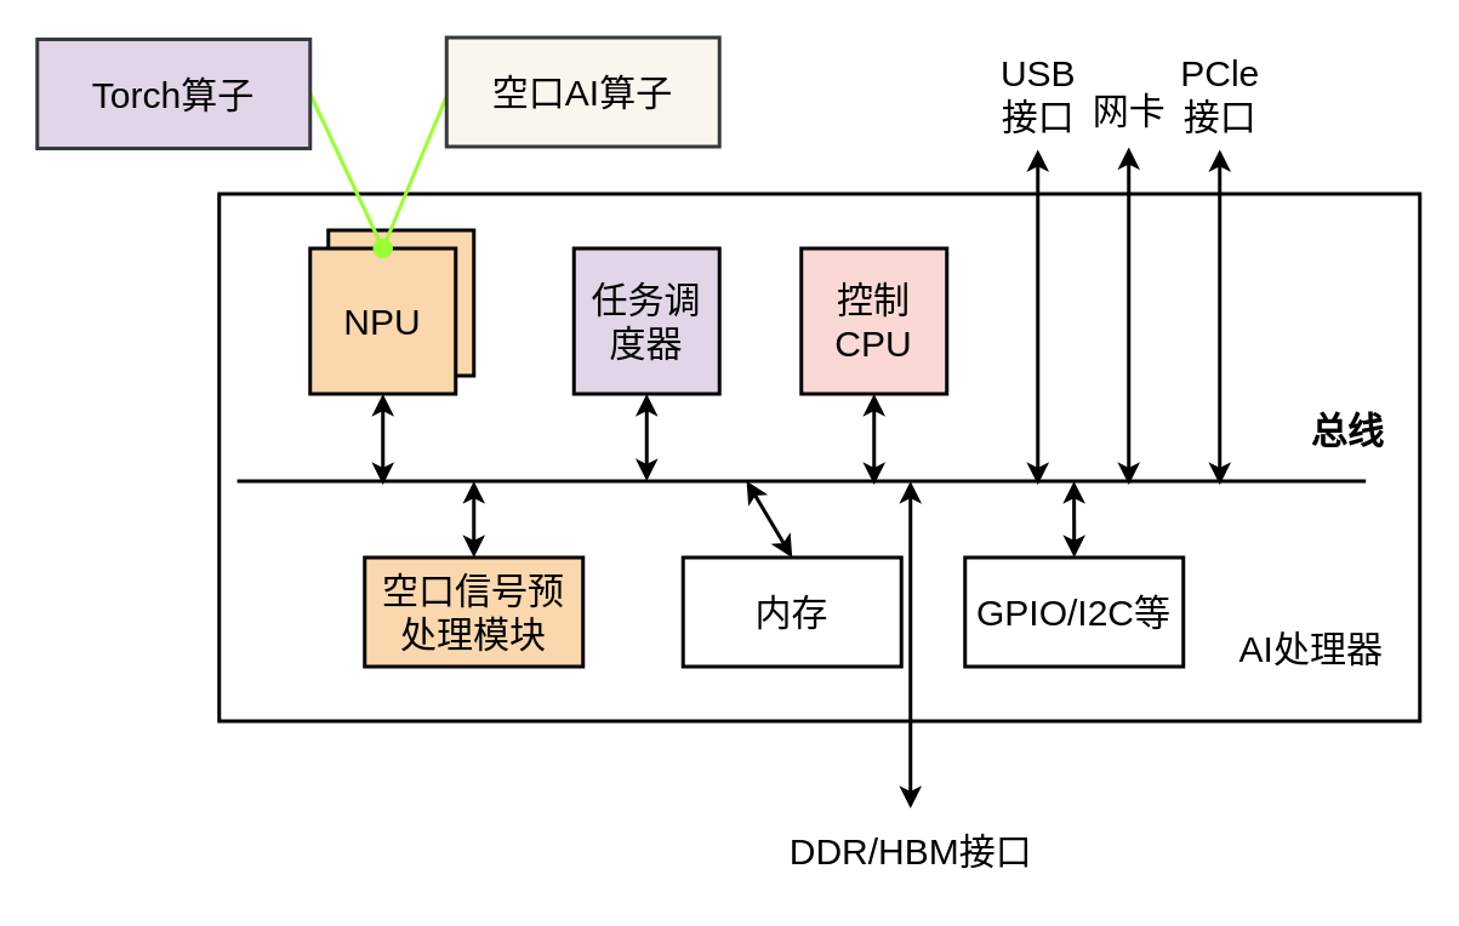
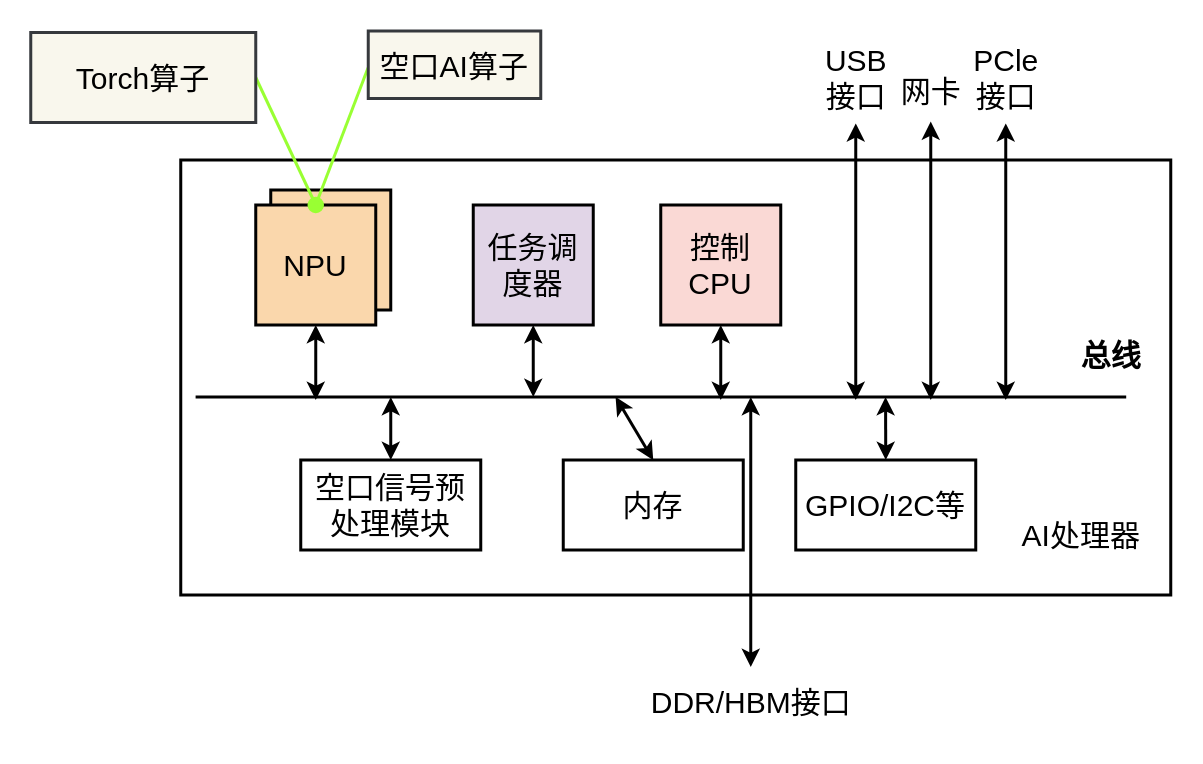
- <mxCell id="32" value="&lt;span style=&quot;font-size: 20px;&quot;&gt;空口AI算子&lt;/span&gt;" style="rounded=0;whiteSpace=wrap;html=1;fillColor=#f9f7ed;strokeColor=#36393d;strokeWidth=2;" vertex="1" parent="1"><mxGeometry x="245" y="20" width="150" height="60" as="geometry" /></mxCell>
+ <mxCell id="32" value="&lt;span style=&quot;font-size: 20px;&quot;&gt;空口AI算子&lt;/span&gt;" style="rounded=0;whiteSpace=wrap;html=1;fillColor=#f9f7ed;strokeColor=#36393d;strokeWidth=2;" vertex="1" parent="1"><mxGeometry x="245" y="20" width="115" height="45" as="geometry" /></mxCell>
- <mxCell id="28" value="&lt;font style=&quot;font-size: 20px;&quot;&gt;Torch算子&lt;/font&gt;" style="rounded=0;whiteSpace=wrap;html=1;fillColor=#e1d5e7;strokeColor=#36393d;strokeWidth=2;" vertex="1" parent="1"><mxGeometry x="20" y="21" width="150" height="60" as="geometry" /></mxCell>
+ <mxCell id="28" value="&lt;font style=&quot;font-size: 20px;&quot;&gt;Torch算子&lt;/font&gt;" style="rounded=0;whiteSpace=wrap;html=1;fillColor=#f9f7ed;strokeColor=#36393d;strokeWidth=2;" vertex="1" parent="1"><mxGeometry x="20" y="21" width="150" height="60" as="geometry" /></mxCell>
- <mxCell id="13" value="&lt;font style=&quot;font-size: 20px;&quot;&gt;空口信号预处理模块&lt;/font&gt;" style="whiteSpace=wrap;html=1;strokeWidth=2;fillColor=#fad7ac;" vertex="1" parent="1"><mxGeometry x="200" y="306" width="120" height="60" as="geometry" /></mxCell>
+ <mxCell id="13" value="&lt;font style=&quot;font-size: 20px;&quot;&gt;空口信号预处理模块&lt;/font&gt;" style="whiteSpace=wrap;html=1;strokeWidth=2;" vertex="1" parent="1"><mxGeometry x="200" y="306" width="120" height="60" as="geometry" /></mxCell>
